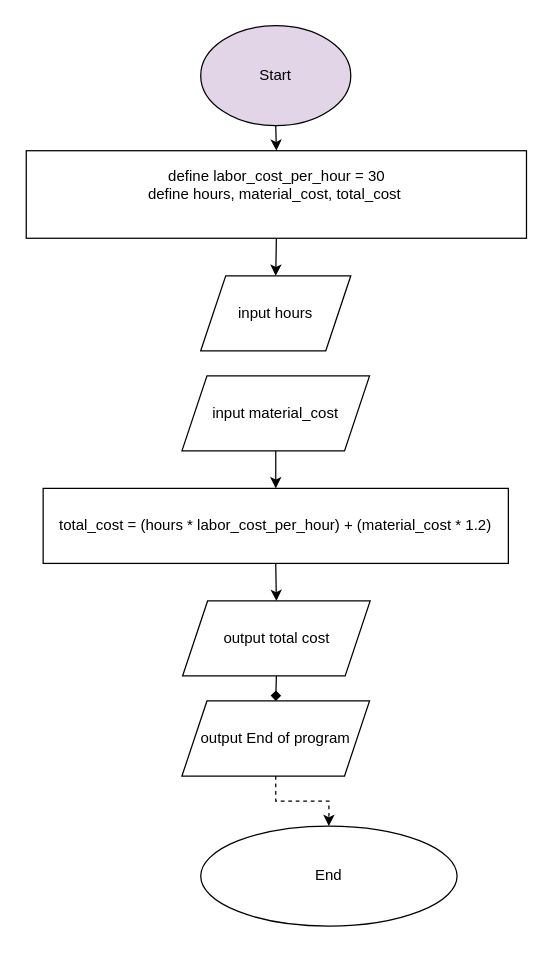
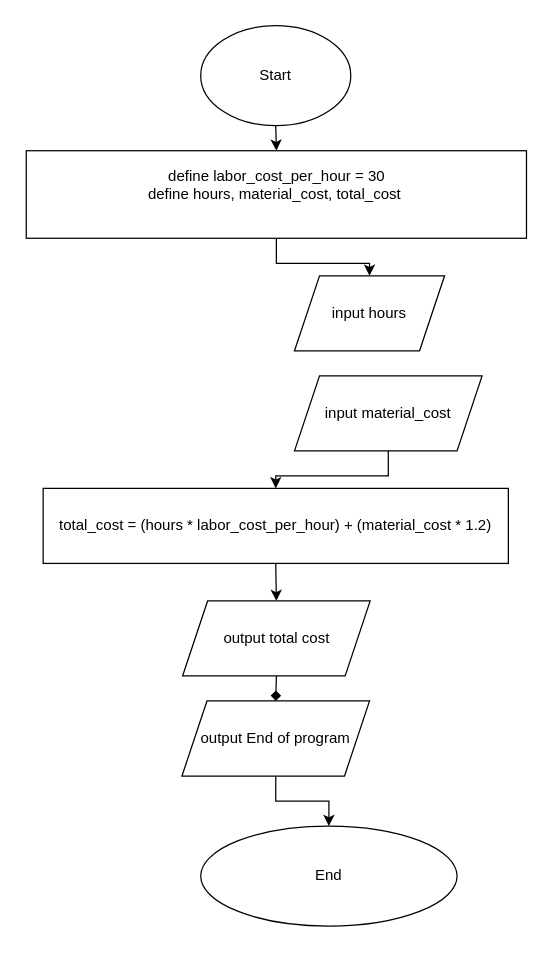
- <mxCell id="3" value="Start" style="ellipse;whiteSpace=wrap;html=1;fillColor=#e1d5e7;" vertex="1" parent="1"><mxGeometry x="160" y="20" width="120" height="80" as="geometry" /></mxCell>
+ <mxCell id="3" value="Start" style="ellipse;whiteSpace=wrap;html=1;" vertex="1" parent="1"><mxGeometry x="160" y="20" width="120" height="80" as="geometry" /></mxCell>
- <mxCell id="7" value="input hours" style="shape=parallelogram;perimeter=parallelogramPerimeter;whiteSpace=wrap;html=1;fixedSize=1;" vertex="1" parent="1"><mxGeometry x="160" y="220" width="120" height="60" as="geometry" /></mxCell>
+ <mxCell id="7" value="input hours" style="shape=parallelogram;perimeter=parallelogramPerimeter;whiteSpace=wrap;html=1;fixedSize=1;" vertex="1" parent="1"><mxGeometry x="235" y="220" width="120" height="60" as="geometry" /></mxCell>
- <mxCell id="9" value="input material_cost" style="shape=parallelogram;perimeter=parallelogramPerimeter;whiteSpace=wrap;html=1;fixedSize=1;" vertex="1" parent="1"><mxGeometry x="145" y="300" width="150" height="60" as="geometry" /></mxCell>
+ <mxCell id="9" value="input material_cost" style="shape=parallelogram;perimeter=parallelogramPerimeter;whiteSpace=wrap;html=1;fixedSize=1;" vertex="1" parent="1"><mxGeometry x="235" y="300" width="150" height="60" as="geometry" /></mxCell>
- <mxCell id="14" style="edgeStyle=orthogonalEdgeStyle;rounded=0;orthogonalLoop=1;jettySize=auto;html=1;exitX=0.5;exitY=1;exitDx=0;exitDy=0;entryX=0.5;entryY=0;entryDx=0;entryDy=0;dashed=1;" edge="1" parent="1" source="15" target="4"><mxGeometry relative="1" as="geometry" /></mxCell>
+ <mxCell id="14" style="edgeStyle=orthogonalEdgeStyle;rounded=0;orthogonalLoop=1;jettySize=auto;html=1;exitX=0.5;exitY=1;exitDx=0;exitDy=0;entryX=0.5;entryY=0;entryDx=0;entryDy=0;" edge="1" parent="1" source="15" target="4"><mxGeometry relative="1" as="geometry" /></mxCell>
